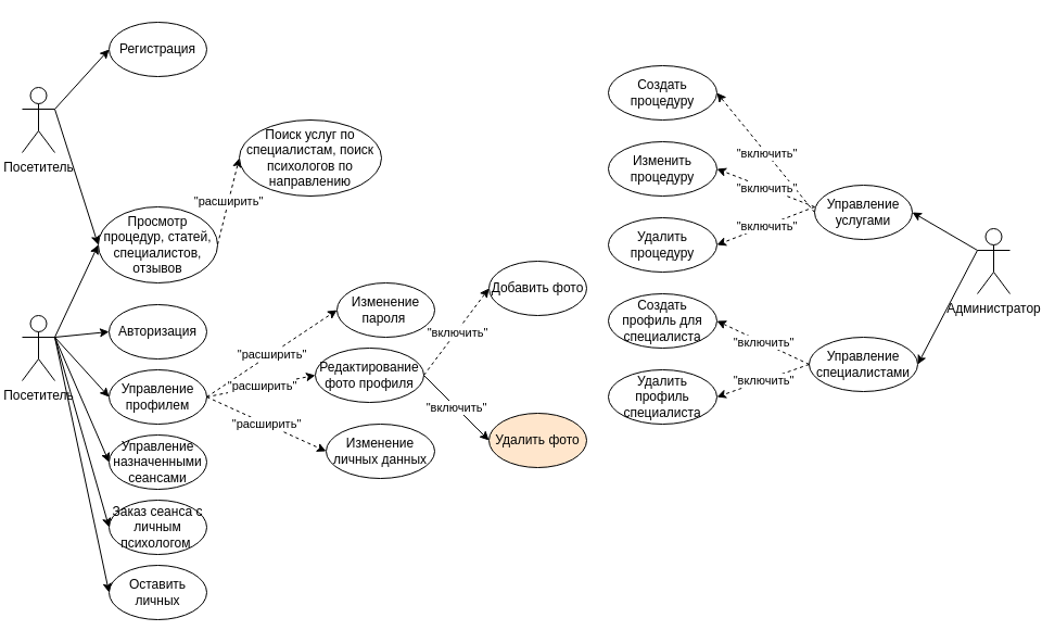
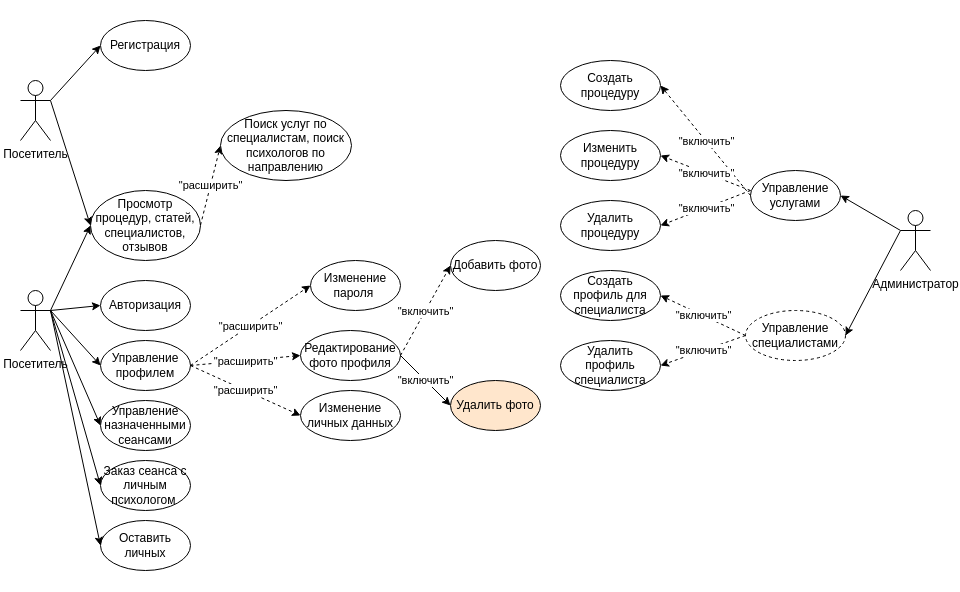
- <mxCell id="39" value="Управление специалистами" style="ellipse;whiteSpace=wrap;html=1;" vertex="1" parent="1"><mxGeometry x="745" y="310" width="100" height="50" as="geometry" /></mxCell>
+ <mxCell id="39" value="Управление специалистами" style="ellipse;whiteSpace=wrap;html=1;dashed=1;" vertex="1" parent="1"><mxGeometry x="745" y="310" width="100" height="50" as="geometry" /></mxCell>
- <mxCell id="23" value="Редактирование фото профиля" style="ellipse;whiteSpace=wrap;html=1;" vertex="1" parent="1"><mxGeometry x="290" y="320" width="100" height="50" as="geometry" /></mxCell>
+ <mxCell id="23" value="Редактирование фото профиля" style="ellipse;whiteSpace=wrap;html=1;" vertex="1" parent="1"><mxGeometry x="300" y="330" width="100" height="50" as="geometry" /></mxCell>
